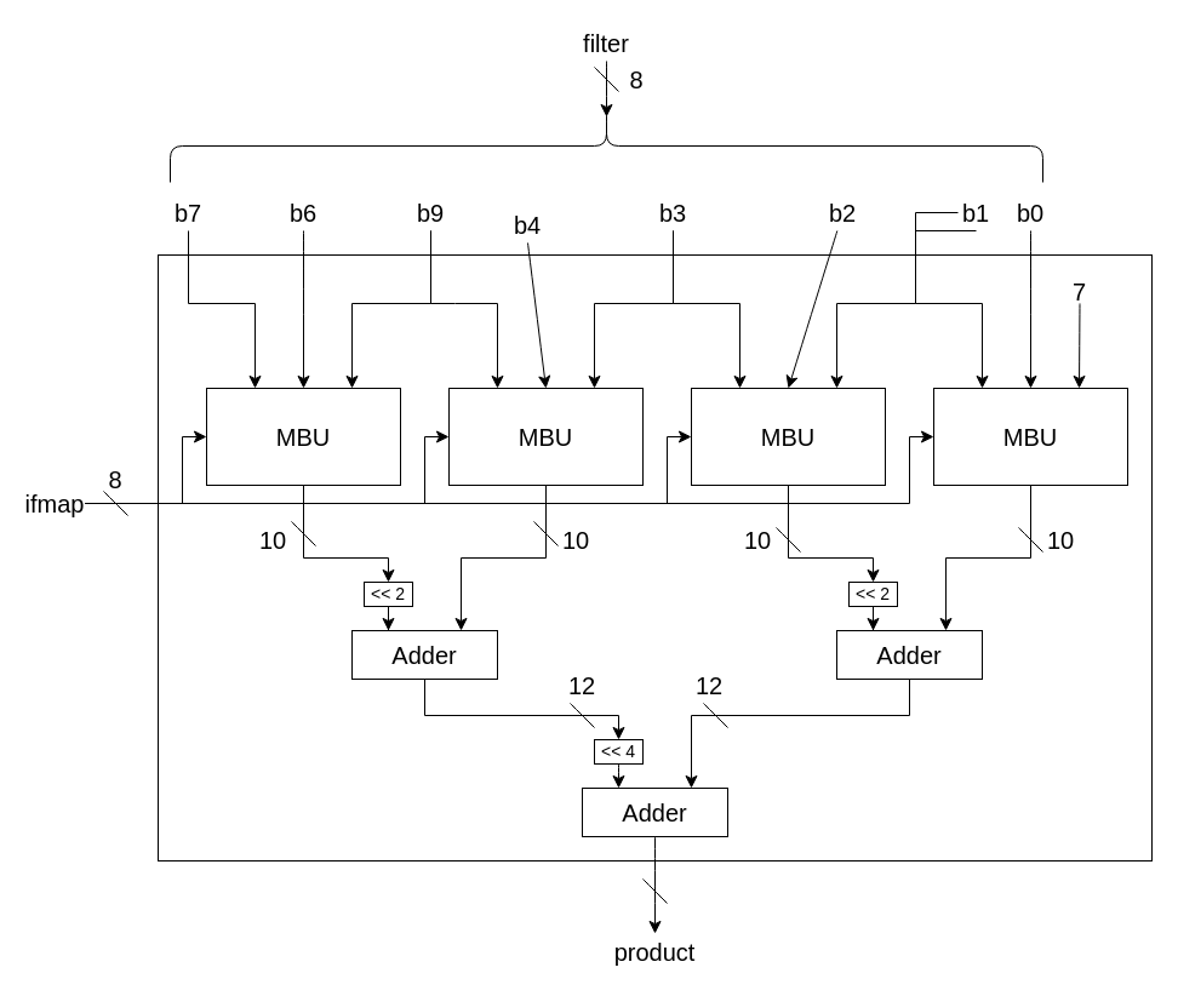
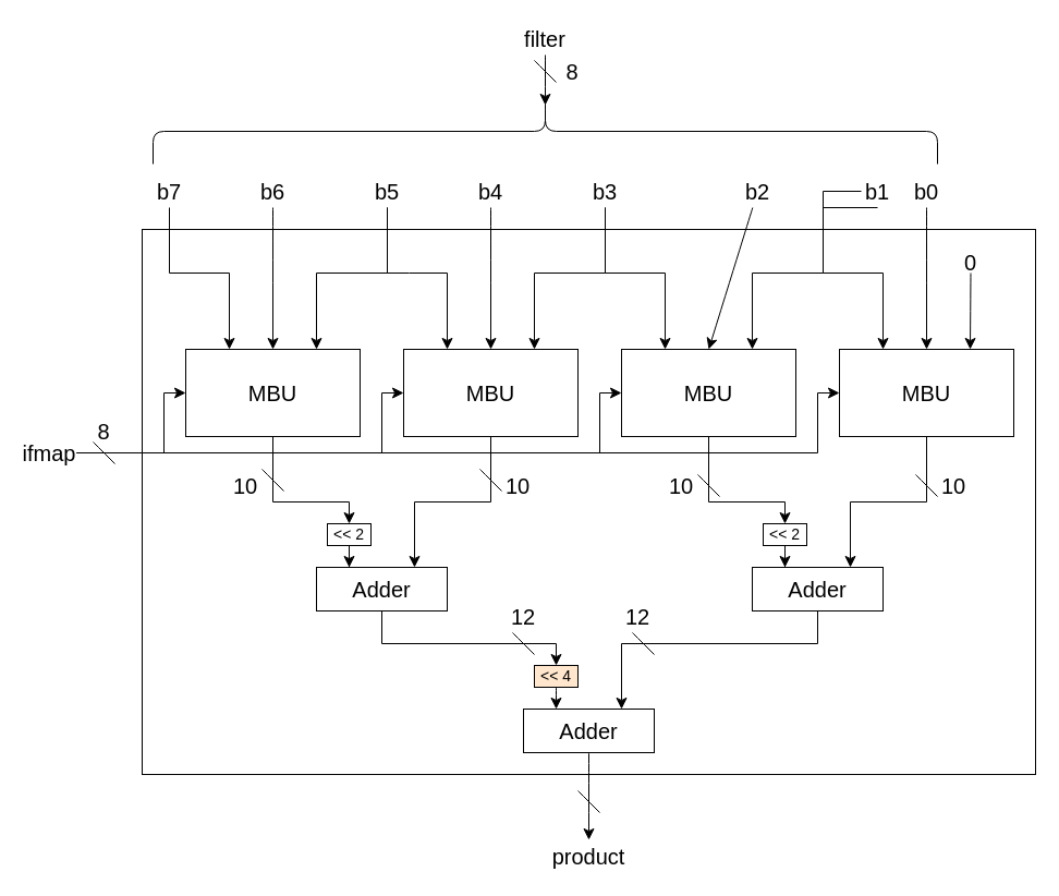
- <mxCell id="44" value="b9" style="text;html=1;align=center;verticalAlign=middle;whiteSpace=wrap;rounded=0;fontSize=20;" parent="2" vertex="1"><mxGeometry x="320" y="140" width="30" height="30" as="geometry" /></mxCell>
+ <mxCell id="44" value="b5" style="text;html=1;align=center;verticalAlign=middle;whiteSpace=wrap;rounded=0;fontSize=20;" parent="2" vertex="1"><mxGeometry x="320" y="140" width="30" height="30" as="geometry" /></mxCell>
- <mxCell id="41" value="b4" style="text;html=1;align=center;verticalAlign=middle;whiteSpace=wrap;rounded=0;fontSize=20;" parent="2" vertex="1"><mxGeometry x="400" y="150" width="30" height="30" as="geometry" /></mxCell>
+ <mxCell id="41" value="b4" style="text;html=1;align=center;verticalAlign=middle;whiteSpace=wrap;rounded=0;fontSize=20;" parent="2" vertex="1"><mxGeometry x="415" y="140" width="30" height="30" as="geometry" /></mxCell>
- <mxCell id="49" value="7" style="text;html=1;align=center;verticalAlign=middle;whiteSpace=wrap;rounded=0;fontSize=20;" parent="2" vertex="1"><mxGeometry x="858" y="210" width="25" height="20" as="geometry" /></mxCell>
+ <mxCell id="49" value="0" style="text;html=1;align=center;verticalAlign=middle;whiteSpace=wrap;rounded=0;fontSize=20;" parent="2" vertex="1"><mxGeometry x="858" y="210" width="25" height="20" as="geometry" /></mxCell>
- <mxCell id="23" value="&amp;lt;&amp;lt; 4" style="rounded=0;whiteSpace=wrap;html=1;fontSize=14;" parent="2" vertex="1"><mxGeometry x="470" y="590" width="40" height="20" as="geometry" /></mxCell>
+ <mxCell id="23" value="&amp;lt;&amp;lt; 4" style="rounded=0;whiteSpace=wrap;html=1;fontSize=14;fillColor=#ffe6cc;" parent="2" vertex="1"><mxGeometry x="470" y="590" width="40" height="20" as="geometry" /></mxCell>
